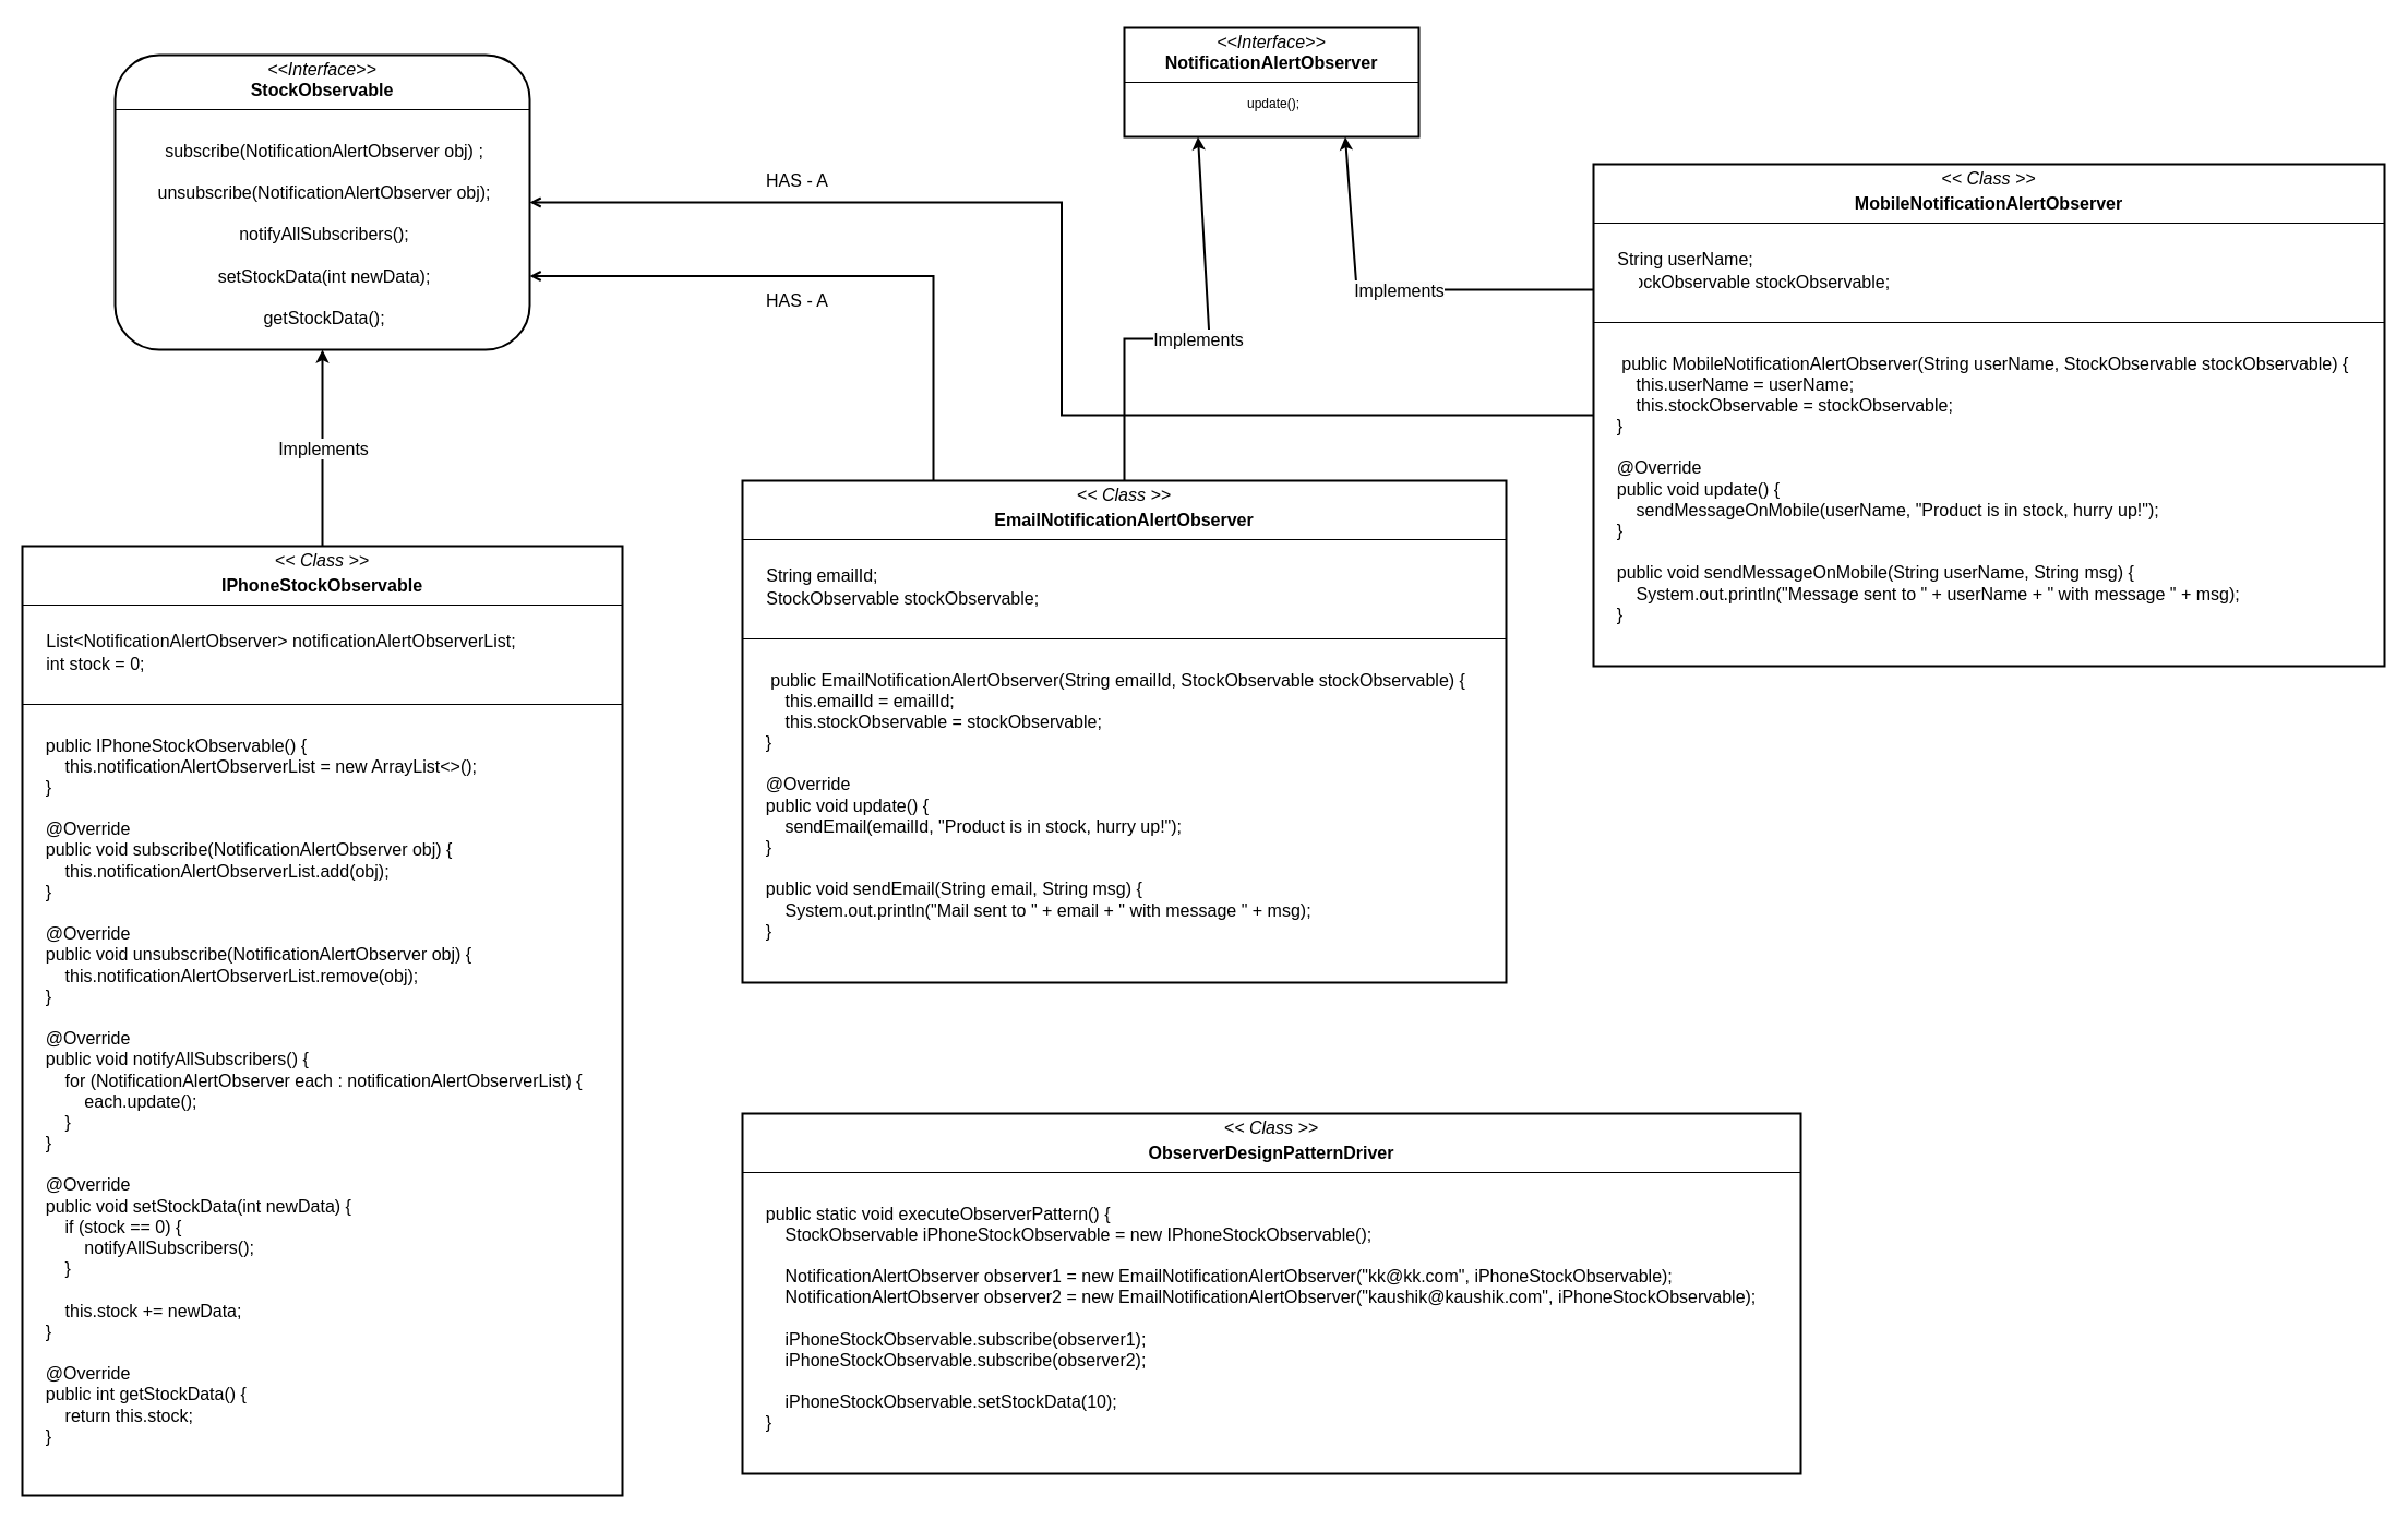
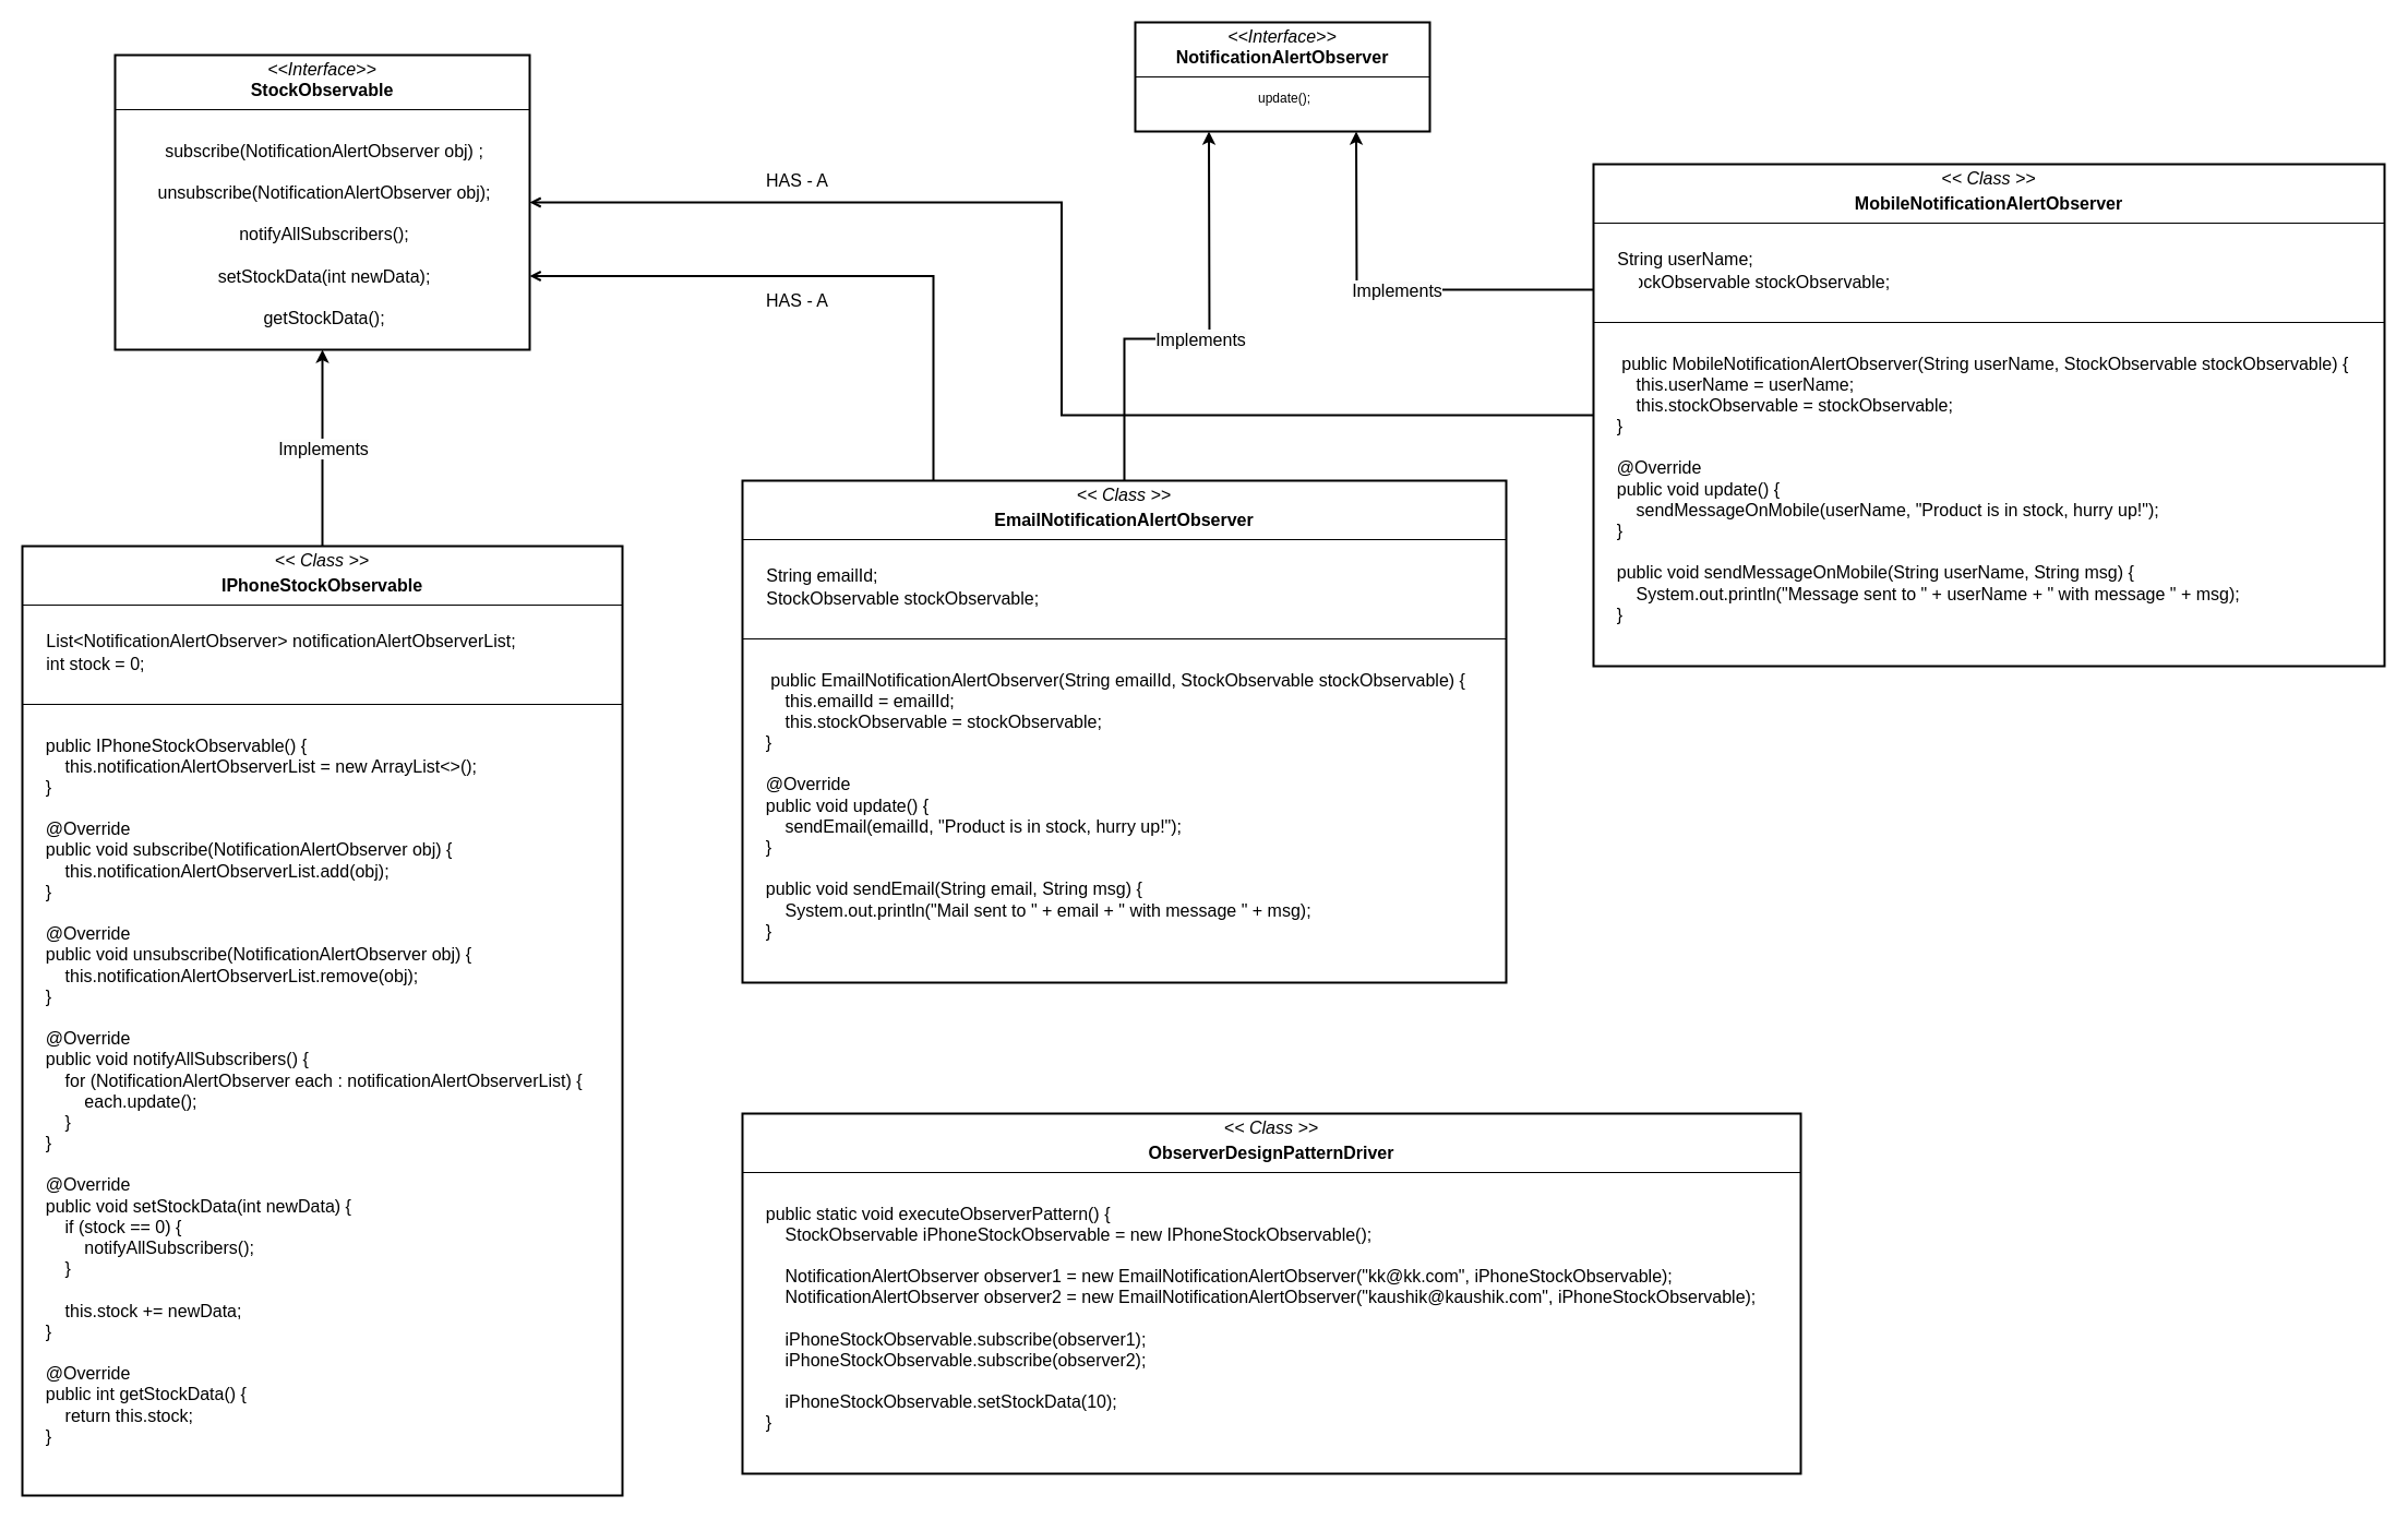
- <mxCell id="5" value="&lt;p style=&quot;margin: 4px 0px 0px; text-align: center;&quot;&gt;&lt;font style=&quot;&quot;&gt;&lt;i style=&quot;font-size: 16px;&quot;&gt;&amp;lt;&amp;lt;Interface&amp;gt;&amp;gt;&lt;/i&gt;&lt;br&gt;&lt;span style=&quot;font-size: 16px;&quot;&gt;&lt;b&gt;NotificationAlertObserver&lt;/b&gt;&lt;/span&gt;&lt;br&gt;&lt;/font&gt;&lt;/p&gt;&lt;hr size=&quot;1&quot; style=&quot;border-style: solid; font-size: 16px;&quot;&gt;&lt;p style=&quot;margin: 0px 0px 0px 4px; font-size: 16px; text-align: center;&quot;&gt;&lt;span style=&quot;background-color: initial; font-size: 12px;&quot;&gt;update();&lt;/span&gt;&lt;br&gt;&lt;/p&gt;" style="verticalAlign=top;align=left;overflow=fill;html=1;whiteSpace=wrap;strokeWidth=2;" vertex="1" parent="1"><mxGeometry x="1030" y="25" width="270" height="100" as="geometry" /></mxCell>
+ <mxCell id="5" value="&lt;p style=&quot;margin: 4px 0px 0px; text-align: center;&quot;&gt;&lt;font style=&quot;&quot;&gt;&lt;i style=&quot;font-size: 16px;&quot;&gt;&amp;lt;&amp;lt;Interface&amp;gt;&amp;gt;&lt;/i&gt;&lt;br&gt;&lt;span style=&quot;font-size: 16px;&quot;&gt;&lt;b&gt;NotificationAlertObserver&lt;/b&gt;&lt;/span&gt;&lt;br&gt;&lt;/font&gt;&lt;/p&gt;&lt;hr size=&quot;1&quot; style=&quot;border-style: solid; font-size: 16px;&quot;&gt;&lt;p style=&quot;margin: 0px 0px 0px 4px; font-size: 16px; text-align: center;&quot;&gt;&lt;span style=&quot;background-color: initial; font-size: 12px;&quot;&gt;update();&lt;/span&gt;&lt;br&gt;&lt;/p&gt;" style="verticalAlign=top;align=left;overflow=fill;html=1;whiteSpace=wrap;strokeWidth=2;" vertex="1" parent="1"><mxGeometry x="1040" y="20" width="270" height="100" as="geometry" /></mxCell>
- <mxCell id="2" value="&lt;p style=&quot;margin: 4px 0px 0px; text-align: center;&quot;&gt;&lt;font style=&quot;&quot;&gt;&lt;i style=&quot;font-size: 16px;&quot;&gt;&amp;lt;&amp;lt;Interface&amp;gt;&amp;gt;&lt;/i&gt;&lt;br&gt;&lt;span style=&quot;font-size: 16px;&quot;&gt;&lt;b&gt;StockObservable&lt;/b&gt;&lt;/span&gt;&lt;/font&gt;&lt;/p&gt;&lt;hr size=&quot;1&quot; style=&quot;border-style: solid; font-size: 16px;&quot;&gt;&lt;p style=&quot;text-align: center; margin: 0px 0px 0px 4px; font-size: 16px;&quot;&gt;&lt;font style=&quot;font-size: 16px;&quot;&gt;&lt;br&gt;&lt;/font&gt;&lt;/p&gt;&lt;p style=&quot;text-align: center; margin: 0px 0px 0px 4px; font-size: 16px;&quot;&gt;&lt;font style=&quot;font-size: 16px;&quot;&gt;subscribe(NotificationAlertObserver obj) ;&lt;/font&gt;&lt;/p&gt;&lt;p style=&quot;text-align: center; margin: 0px 0px 0px 4px; font-size: 16px;&quot;&gt;&lt;font style=&quot;font-size: 16px;&quot;&gt;&lt;br&gt;&lt;/font&gt;&lt;/p&gt;&lt;p style=&quot;text-align: center; margin: 0px 0px 0px 4px;&quot;&gt;&lt;font style=&quot;&quot;&gt;&lt;span style=&quot;font-size: 16px;&quot;&gt;unsubscribe(NotificationAlertObserver obj);&lt;/span&gt;&lt;br&gt;&lt;/font&gt;&lt;/p&gt;&lt;p style=&quot;text-align: center; margin: 0px 0px 0px 4px;&quot;&gt;&lt;font style=&quot;&quot;&gt;&lt;span style=&quot;font-size: 16px;&quot;&gt;&lt;br&gt;&lt;/span&gt;&lt;/font&gt;&lt;/p&gt;&lt;p style=&quot;text-align: center; margin: 0px 0px 0px 4px;&quot;&gt;&lt;font style=&quot;&quot;&gt;&lt;span style=&quot;font-size: 16px;&quot;&gt;notifyAllSubscribers();&lt;/span&gt;&lt;br&gt;&lt;/font&gt;&lt;/p&gt;&lt;p style=&quot;text-align: center; margin: 0px 0px 0px 4px;&quot;&gt;&lt;font style=&quot;&quot;&gt;&lt;span style=&quot;font-size: 16px;&quot;&gt;&lt;br&gt;&lt;/span&gt;&lt;/font&gt;&lt;/p&gt;&lt;p style=&quot;text-align: center; margin: 0px 0px 0px 4px;&quot;&gt;&lt;font style=&quot;&quot;&gt;&lt;span style=&quot;font-size: 16px;&quot;&gt;setStockData(int newData);&lt;/span&gt;&lt;br&gt;&lt;/font&gt;&lt;/p&gt;&lt;p style=&quot;text-align: center; margin: 0px 0px 0px 4px;&quot;&gt;&lt;font style=&quot;&quot;&gt;&lt;span style=&quot;font-size: 16px;&quot;&gt;&lt;br&gt;&lt;/span&gt;&lt;/font&gt;&lt;/p&gt;&lt;p style=&quot;text-align: center; margin: 0px 0px 0px 4px;&quot;&gt;&lt;font style=&quot;&quot;&gt;&lt;span style=&quot;font-size: 16px;&quot;&gt;getStockData();&lt;/span&gt;&lt;br&gt;&lt;/font&gt;&lt;/p&gt;" style="verticalAlign=top;align=left;overflow=fill;html=1;whiteSpace=wrap;strokeWidth=2;rounded=1;" vertex="1" parent="1"><mxGeometry x="105" y="50" width="380" height="270" as="geometry" /></mxCell>
+ <mxCell id="2" value="&lt;p style=&quot;margin: 4px 0px 0px; text-align: center;&quot;&gt;&lt;font style=&quot;&quot;&gt;&lt;i style=&quot;font-size: 16px;&quot;&gt;&amp;lt;&amp;lt;Interface&amp;gt;&amp;gt;&lt;/i&gt;&lt;br&gt;&lt;span style=&quot;font-size: 16px;&quot;&gt;&lt;b&gt;StockObservable&lt;/b&gt;&lt;/span&gt;&lt;/font&gt;&lt;/p&gt;&lt;hr size=&quot;1&quot; style=&quot;border-style: solid; font-size: 16px;&quot;&gt;&lt;p style=&quot;text-align: center; margin: 0px 0px 0px 4px; font-size: 16px;&quot;&gt;&lt;font style=&quot;font-size: 16px;&quot;&gt;&lt;br&gt;&lt;/font&gt;&lt;/p&gt;&lt;p style=&quot;text-align: center; margin: 0px 0px 0px 4px; font-size: 16px;&quot;&gt;&lt;font style=&quot;font-size: 16px;&quot;&gt;subscribe(NotificationAlertObserver obj) ;&lt;/font&gt;&lt;/p&gt;&lt;p style=&quot;text-align: center; margin: 0px 0px 0px 4px; font-size: 16px;&quot;&gt;&lt;font style=&quot;font-size: 16px;&quot;&gt;&lt;br&gt;&lt;/font&gt;&lt;/p&gt;&lt;p style=&quot;text-align: center; margin: 0px 0px 0px 4px;&quot;&gt;&lt;font style=&quot;&quot;&gt;&lt;span style=&quot;font-size: 16px;&quot;&gt;unsubscribe(NotificationAlertObserver obj);&lt;/span&gt;&lt;br&gt;&lt;/font&gt;&lt;/p&gt;&lt;p style=&quot;text-align: center; margin: 0px 0px 0px 4px;&quot;&gt;&lt;font style=&quot;&quot;&gt;&lt;span style=&quot;font-size: 16px;&quot;&gt;&lt;br&gt;&lt;/span&gt;&lt;/font&gt;&lt;/p&gt;&lt;p style=&quot;text-align: center; margin: 0px 0px 0px 4px;&quot;&gt;&lt;font style=&quot;&quot;&gt;&lt;span style=&quot;font-size: 16px;&quot;&gt;notifyAllSubscribers();&lt;/span&gt;&lt;br&gt;&lt;/font&gt;&lt;/p&gt;&lt;p style=&quot;text-align: center; margin: 0px 0px 0px 4px;&quot;&gt;&lt;font style=&quot;&quot;&gt;&lt;span style=&quot;font-size: 16px;&quot;&gt;&lt;br&gt;&lt;/span&gt;&lt;/font&gt;&lt;/p&gt;&lt;p style=&quot;text-align: center; margin: 0px 0px 0px 4px;&quot;&gt;&lt;font style=&quot;&quot;&gt;&lt;span style=&quot;font-size: 16px;&quot;&gt;setStockData(int newData);&lt;/span&gt;&lt;br&gt;&lt;/font&gt;&lt;/p&gt;&lt;p style=&quot;text-align: center; margin: 0px 0px 0px 4px;&quot;&gt;&lt;font style=&quot;&quot;&gt;&lt;span style=&quot;font-size: 16px;&quot;&gt;&lt;br&gt;&lt;/span&gt;&lt;/font&gt;&lt;/p&gt;&lt;p style=&quot;text-align: center; margin: 0px 0px 0px 4px;&quot;&gt;&lt;font style=&quot;&quot;&gt;&lt;span style=&quot;font-size: 16px;&quot;&gt;getStockData();&lt;/span&gt;&lt;br&gt;&lt;/font&gt;&lt;/p&gt;" style="verticalAlign=top;align=left;overflow=fill;html=1;whiteSpace=wrap;strokeWidth=2;" vertex="1" parent="1"><mxGeometry x="105" y="50" width="380" height="270" as="geometry" /></mxCell>
